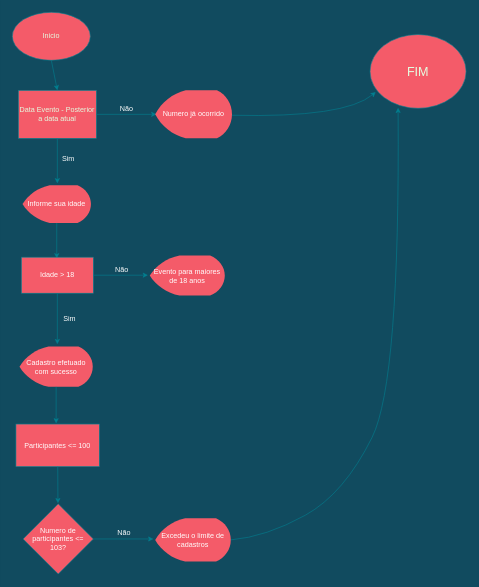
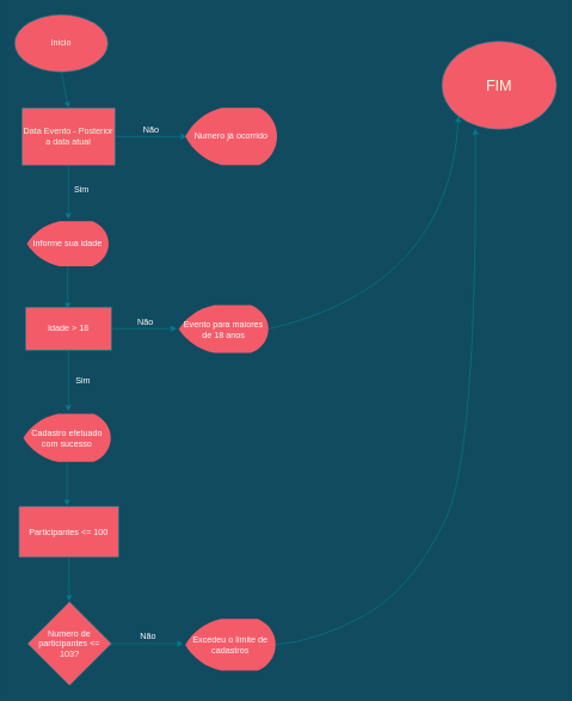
- <mxCell id="9" value="" style="curved=1;endArrow=classic;html=1;rounded=1;sketch=0;fontSize=12;fontColor=#FFFFFF;strokeColor=#028090;fillColor=#F45B69;entryX=0.059;entryY=0.78;entryDx=0;entryDy=0;entryPerimeter=0;" edge="1" parent="1" source="8" target="5"><mxGeometry width="50" height="50" relative="1" as="geometry"><mxPoint x="386" y="240" as="sourcePoint" /><mxPoint x="456.711" y="190" as="targetPoint" /><Array as="points"><mxPoint x="574" y="196" /></Array></mxGeometry></mxCell>
+ <mxCell id="18" value="" style="curved=1;endArrow=classic;html=1;rounded=1;sketch=0;fontSize=12;fontColor=#FFFFFF;strokeColor=#028090;fillColor=#F45B69;entryX=0;entryY=1;entryDx=0;entryDy=0;exitX=1;exitY=0.5;exitDx=0;exitDy=0;exitPerimeter=0;shadow=0;" edge="1" parent="1" source="17" target="5"><mxGeometry width="50" height="50" relative="1" as="geometry"><mxPoint x="374" y="508.5" as="sourcePoint" /><mxPoint x="444.711" y="458.5" as="targetPoint" /><Array as="points"><mxPoint x="626" y="400" /></Array></mxGeometry></mxCell>
